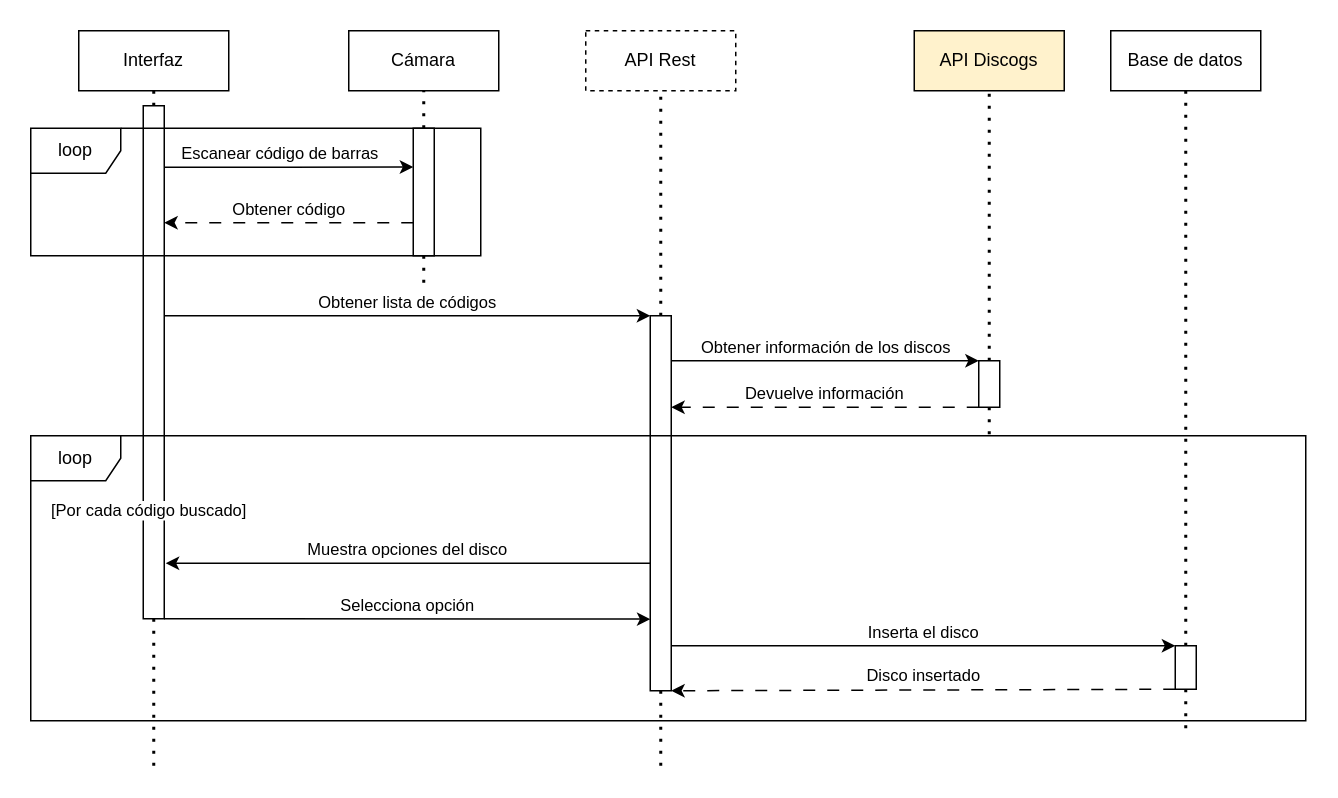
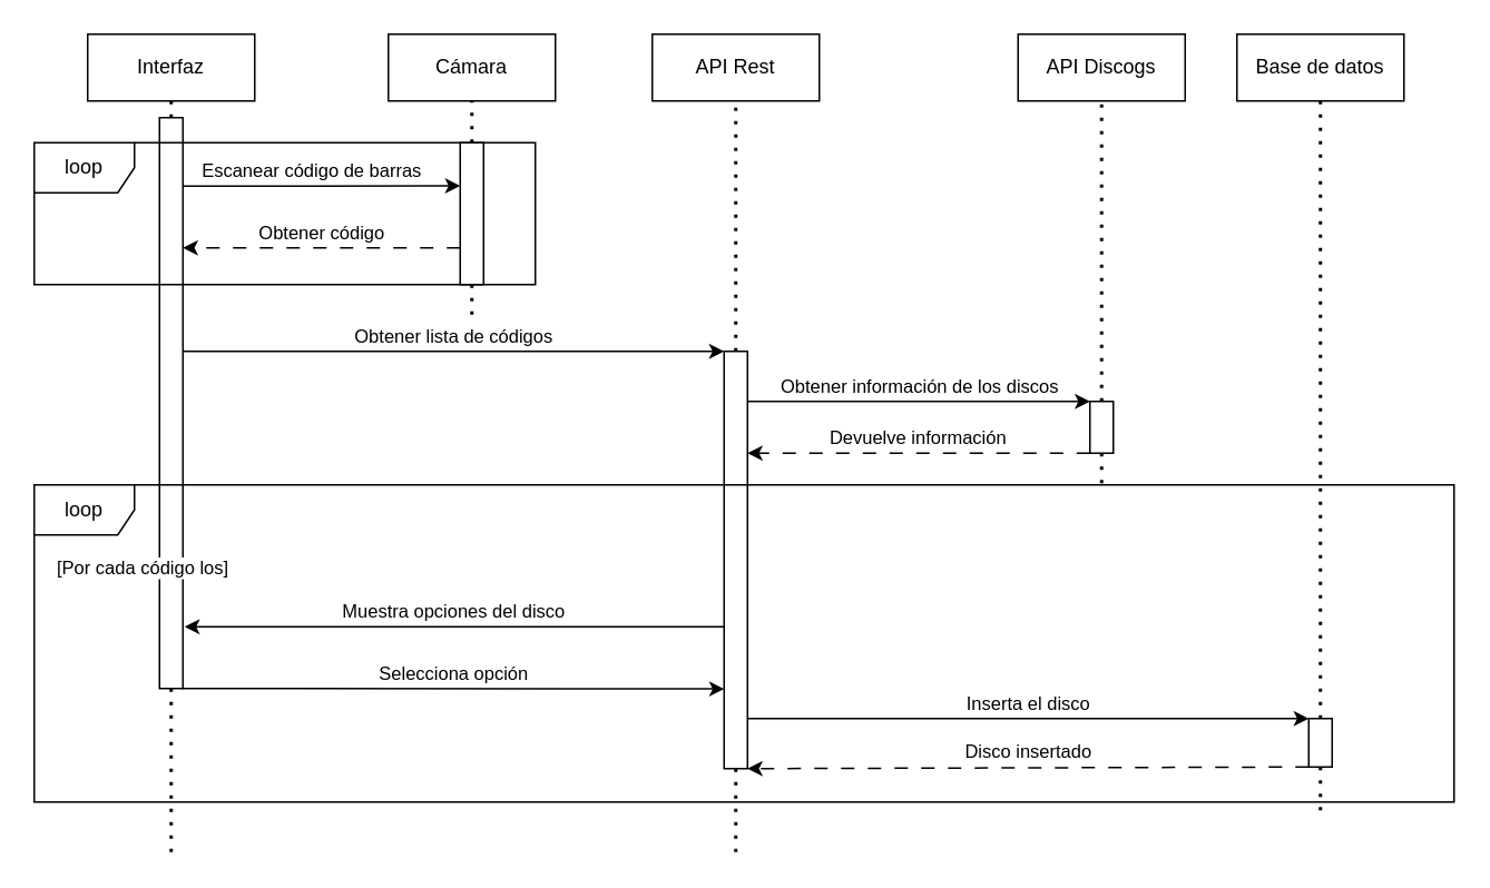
- <mxCell id="4" value="API Rest" style="rounded=0;whiteSpace=wrap;html=1;dashed=1;" parent="1" vertex="1"><mxGeometry x="390" y="20" width="100" height="40" as="geometry" /></mxCell>
+ <mxCell id="4" value="API Rest" style="rounded=0;whiteSpace=wrap;html=1;" parent="1" vertex="1"><mxGeometry x="390" y="20" width="100" height="40" as="geometry" /></mxCell>
- <mxCell id="22" value="API Discogs" style="rounded=0;whiteSpace=wrap;html=1;fillColor=#fff2cc;" parent="1" vertex="1"><mxGeometry x="609" y="20" width="100" height="40" as="geometry" /></mxCell>
+ <mxCell id="22" value="API Discogs" style="rounded=0;whiteSpace=wrap;html=1;" parent="1" vertex="1"><mxGeometry x="609" y="20" width="100" height="40" as="geometry" /></mxCell>
- <mxCell id="28" value="[Por cada código buscado]" style="text;html=1;verticalAlign=middle;labelBackgroundColor=default;fontSize=11;" parent="1" vertex="1"><mxGeometry x="32" y="330" width="140" height="20" as="geometry" /></mxCell>
+ <mxCell id="28" value="[Por cada código los]" style="text;html=1;verticalAlign=middle;labelBackgroundColor=default;fontSize=11;" parent="1" vertex="1"><mxGeometry x="32" y="330" width="140" height="20" as="geometry" /></mxCell>
